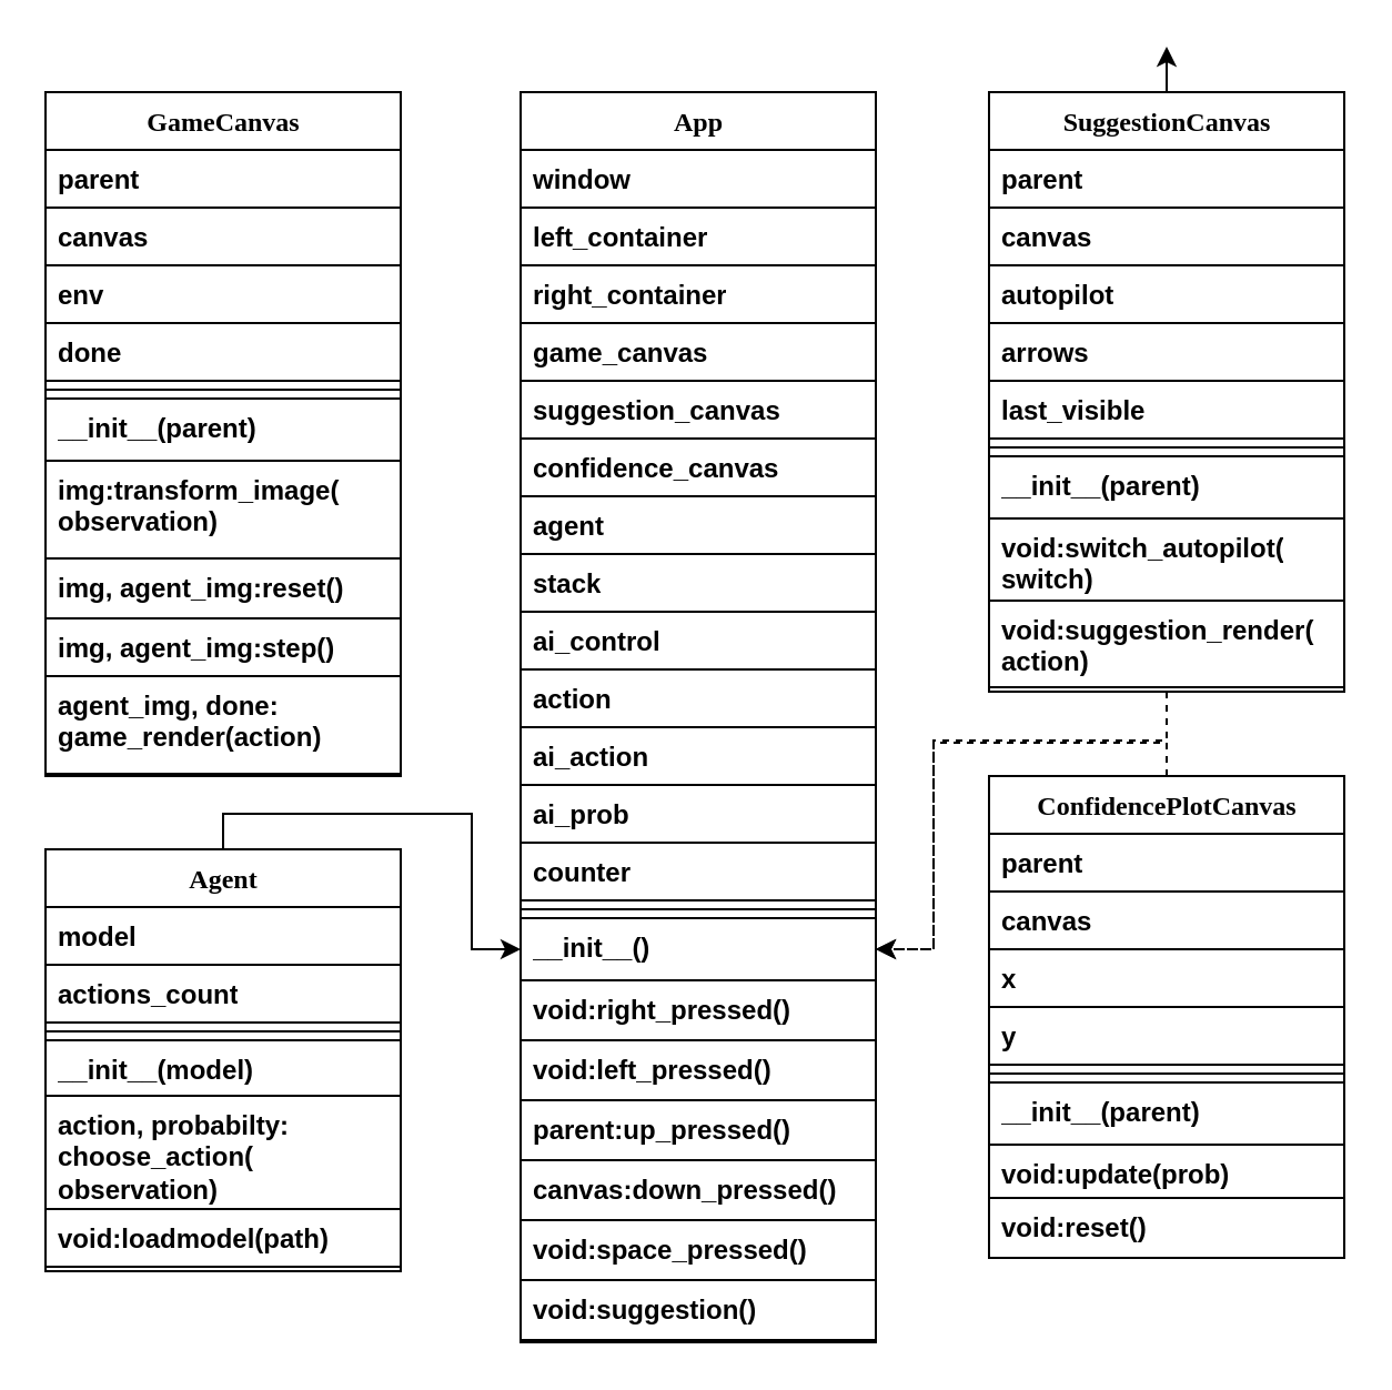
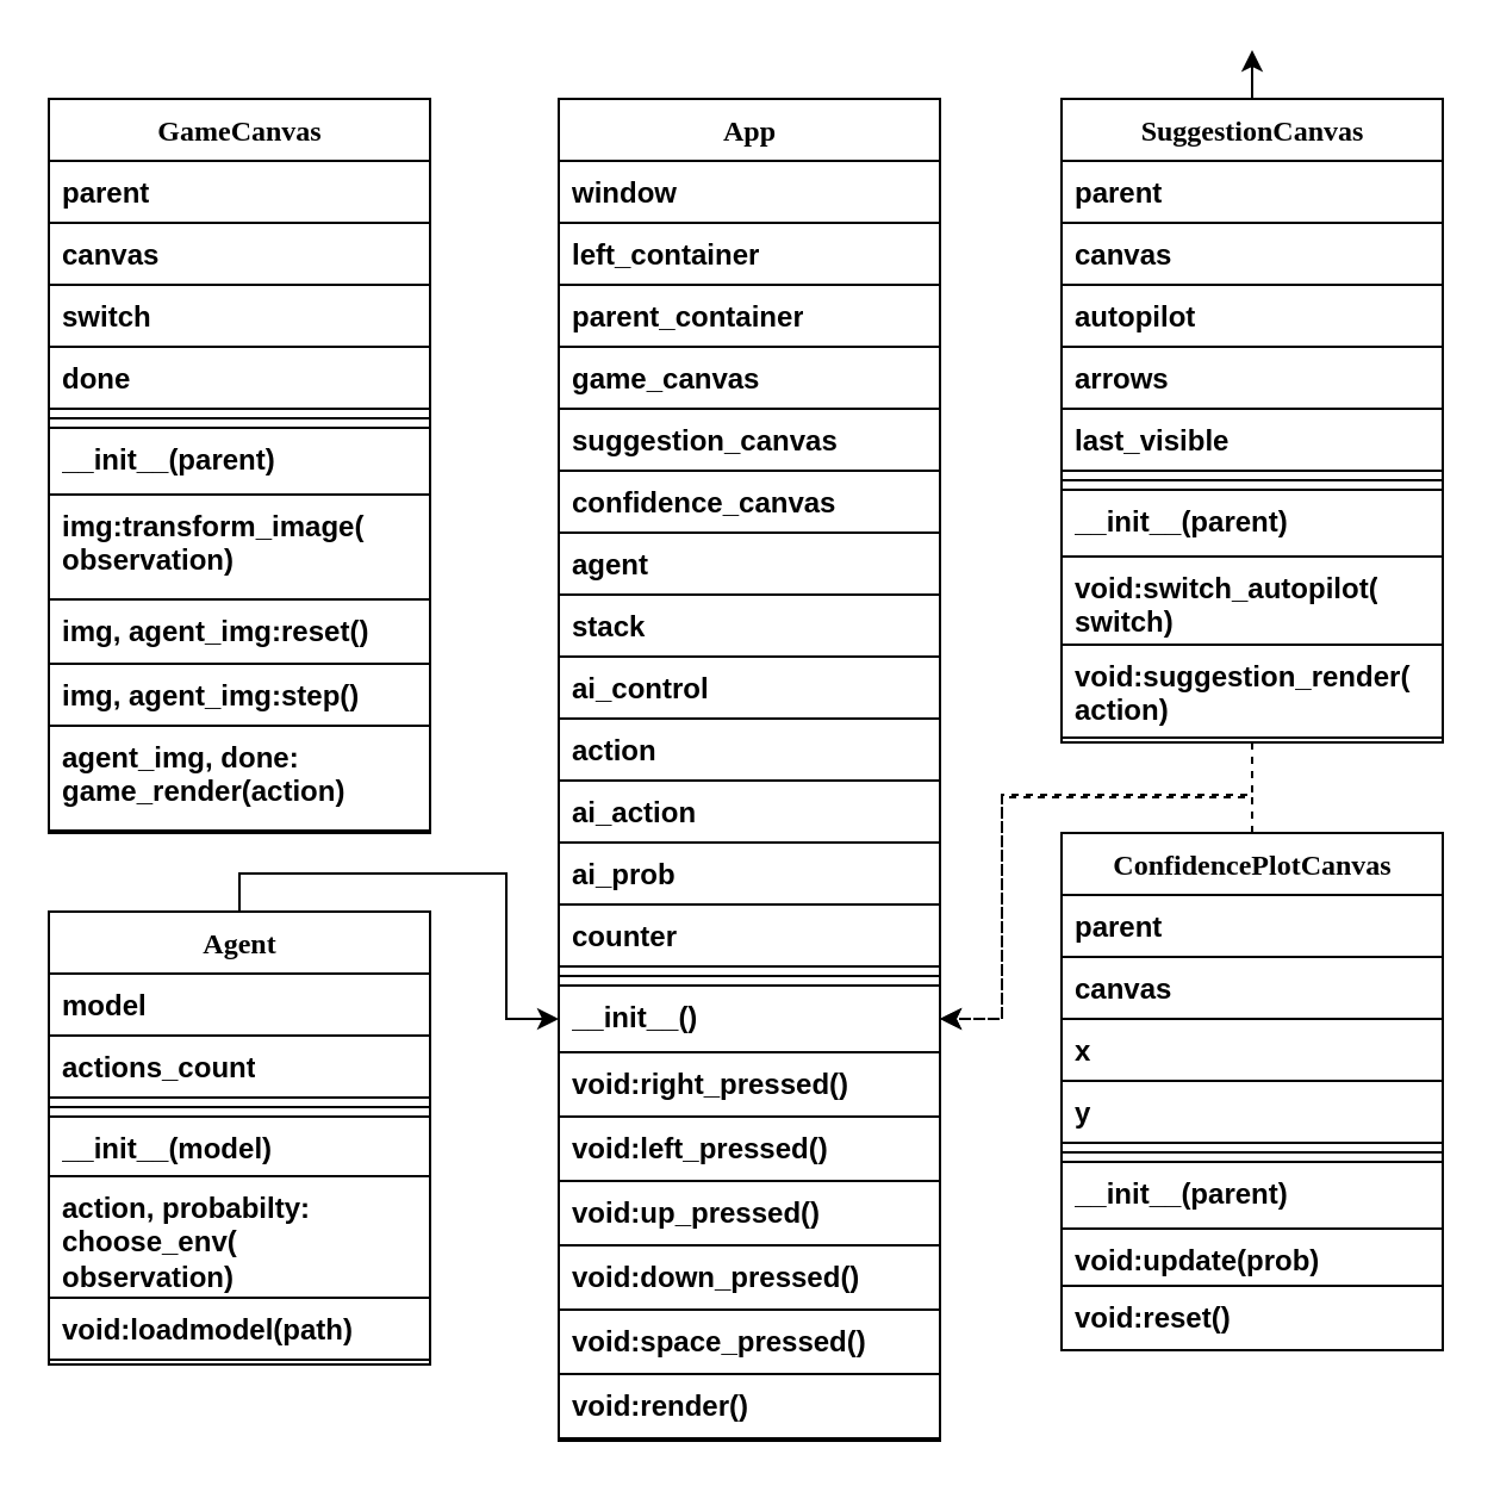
- <mxCell id="25" value="env" style="text;html=1;align=left;verticalAlign=top;spacingLeft=4;spacingRight=4;whiteSpace=wrap;overflow=hidden;rotatable=0;points=[[0,0.5],[1,0.5]];portConstraint=eastwest;fontStyle=1;fontColor=#000000;fillColor=#FFFFFF;strokeColor=#000000;" vertex="1" parent="22"><mxGeometry y="78" width="160" height="26" as="geometry" /></mxCell>
+ <mxCell id="25" value="switch" style="text;html=1;align=left;verticalAlign=top;spacingLeft=4;spacingRight=4;whiteSpace=wrap;overflow=hidden;rotatable=0;points=[[0,0.5],[1,0.5]];portConstraint=eastwest;fontStyle=1;fontColor=#000000;fillColor=#FFFFFF;strokeColor=#000000;" vertex="1" parent="22"><mxGeometry y="78" width="160" height="26" as="geometry" /></mxCell>
- <mxCell id="46" value="right_container" style="text;html=1;align=left;verticalAlign=top;spacingLeft=4;spacingRight=4;whiteSpace=wrap;overflow=hidden;rotatable=0;points=[[0,0.5],[1,0.5]];portConstraint=eastwest;fontStyle=1;fontColor=#000000;fillColor=#FFFFFF;strokeColor=#000000;" vertex="1" parent="43"><mxGeometry y="78" width="160" height="26" as="geometry" /></mxCell>
+ <mxCell id="46" value="parent_container" style="text;html=1;align=left;verticalAlign=top;spacingLeft=4;spacingRight=4;whiteSpace=wrap;overflow=hidden;rotatable=0;points=[[0,0.5],[1,0.5]];portConstraint=eastwest;fontStyle=1;fontColor=#000000;fillColor=#FFFFFF;strokeColor=#000000;" vertex="1" parent="43"><mxGeometry y="78" width="160" height="26" as="geometry" /></mxCell>
- <mxCell id="61" value="parent:up_pressed()" style="text;html=1;align=left;verticalAlign=top;spacingLeft=4;spacingRight=4;whiteSpace=wrap;overflow=hidden;rotatable=0;points=[[0,0.5],[1,0.5]];portConstraint=eastwest;fontStyle=1;fontColor=#000000;fillColor=#FFFFFF;strokeColor=#000000;" vertex="1" parent="43"><mxGeometry y="454" width="160" height="27" as="geometry" /></mxCell>
+ <mxCell id="61" value="void:up_pressed()" style="text;html=1;align=left;verticalAlign=top;spacingLeft=4;spacingRight=4;whiteSpace=wrap;overflow=hidden;rotatable=0;points=[[0,0.5],[1,0.5]];portConstraint=eastwest;fontStyle=1;fontColor=#000000;fillColor=#FFFFFF;strokeColor=#000000;" vertex="1" parent="43"><mxGeometry y="454" width="160" height="27" as="geometry" /></mxCell>
- <mxCell id="8" value="action, probabilty:&lt;br&gt;choose_action(&lt;br&gt;observation)" style="text;html=1;align=left;verticalAlign=top;spacingLeft=4;spacingRight=4;whiteSpace=wrap;overflow=hidden;rotatable=0;points=[[0,0.5],[1,0.5]];portConstraint=eastwest;fontStyle=1;fontColor=#000000;fillColor=#FFFFFF;strokeColor=#000000;" parent="3" vertex="1"><mxGeometry y="111" width="160" height="51" as="geometry" /></mxCell>
+ <mxCell id="8" value="action, probabilty:&lt;br&gt;choose_env(&lt;br&gt;observation)" style="text;html=1;align=left;verticalAlign=top;spacingLeft=4;spacingRight=4;whiteSpace=wrap;overflow=hidden;rotatable=0;points=[[0,0.5],[1,0.5]];portConstraint=eastwest;fontStyle=1;fontColor=#000000;fillColor=#FFFFFF;strokeColor=#000000;" parent="3" vertex="1"><mxGeometry y="111" width="160" height="51" as="geometry" /></mxCell>
- <mxCell id="62" value="canvas:down_pressed()" style="text;html=1;align=left;verticalAlign=top;spacingLeft=4;spacingRight=4;whiteSpace=wrap;overflow=hidden;rotatable=0;points=[[0,0.5],[1,0.5]];portConstraint=eastwest;fontStyle=1;fontColor=#000000;fillColor=#FFFFFF;strokeColor=#000000;" vertex="1" parent="43"><mxGeometry y="481" width="160" height="27" as="geometry" /></mxCell>
+ <mxCell id="62" value="void:down_pressed()" style="text;html=1;align=left;verticalAlign=top;spacingLeft=4;spacingRight=4;whiteSpace=wrap;overflow=hidden;rotatable=0;points=[[0,0.5],[1,0.5]];portConstraint=eastwest;fontStyle=1;fontColor=#000000;fillColor=#FFFFFF;strokeColor=#000000;" vertex="1" parent="43"><mxGeometry y="481" width="160" height="27" as="geometry" /></mxCell>
- <mxCell id="64" value="void:suggestion()" style="text;html=1;align=left;verticalAlign=top;spacingLeft=4;spacingRight=4;whiteSpace=wrap;overflow=hidden;rotatable=0;points=[[0,0.5],[1,0.5]];portConstraint=eastwest;fontStyle=1;fontColor=#000000;fillColor=#FFFFFF;strokeColor=#000000;" vertex="1" parent="43"><mxGeometry y="535" width="160" height="27" as="geometry" /></mxCell>
+ <mxCell id="64" value="void:render()" style="text;html=1;align=left;verticalAlign=top;spacingLeft=4;spacingRight=4;whiteSpace=wrap;overflow=hidden;rotatable=0;points=[[0,0.5],[1,0.5]];portConstraint=eastwest;fontStyle=1;fontColor=#000000;fillColor=#FFFFFF;strokeColor=#000000;" vertex="1" parent="43"><mxGeometry y="535" width="160" height="27" as="geometry" /></mxCell>
